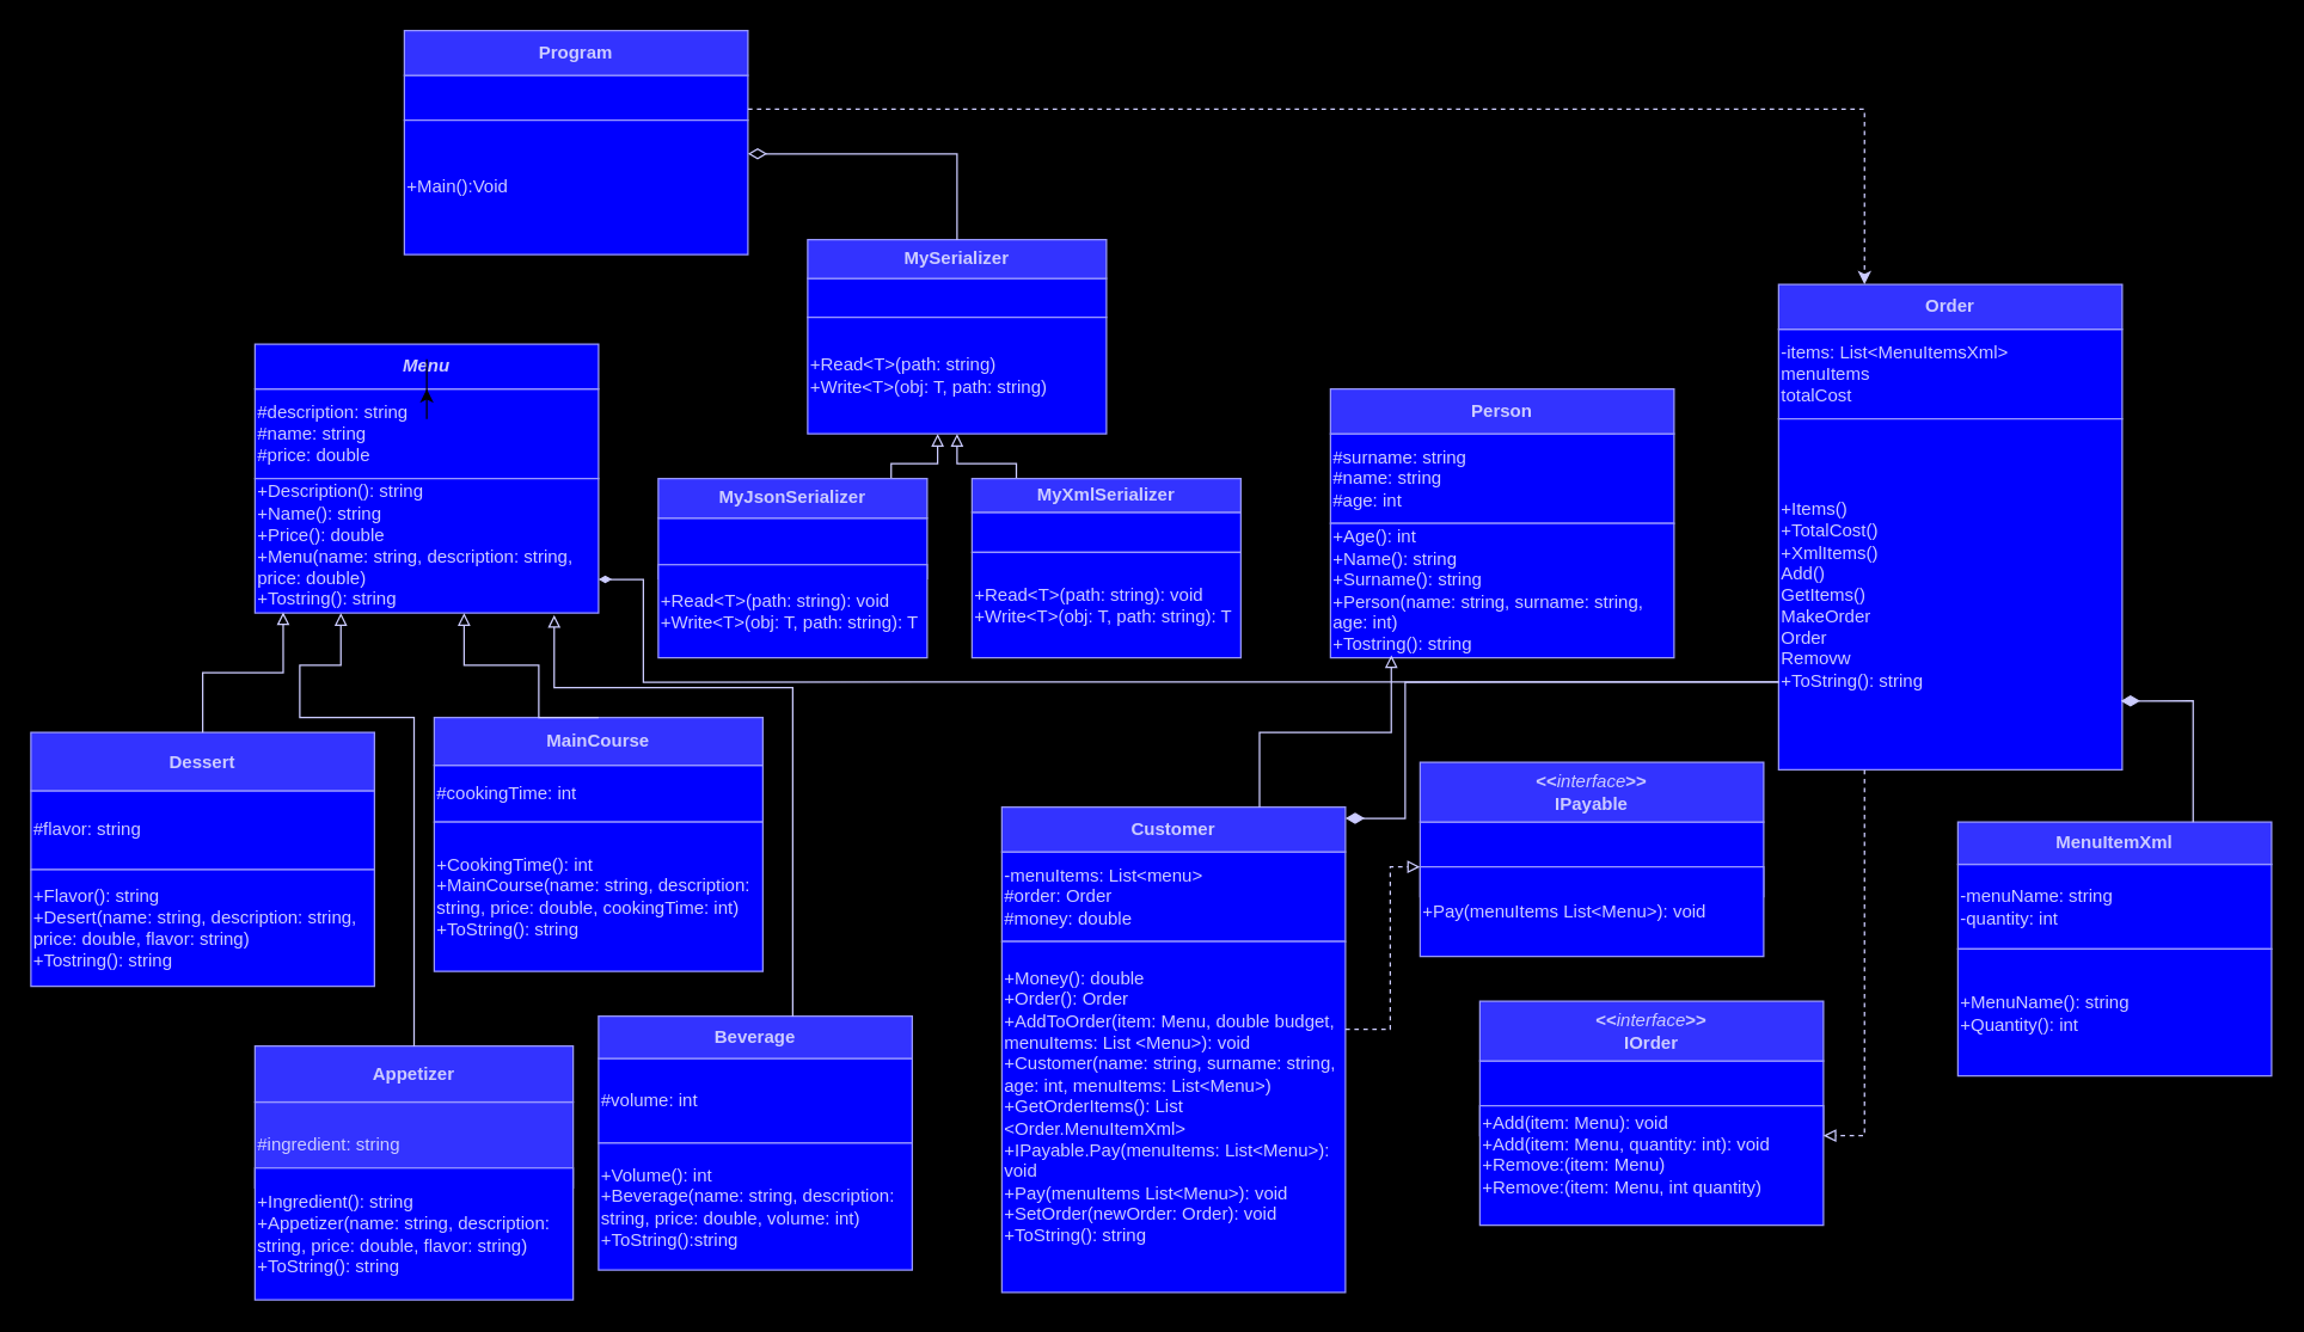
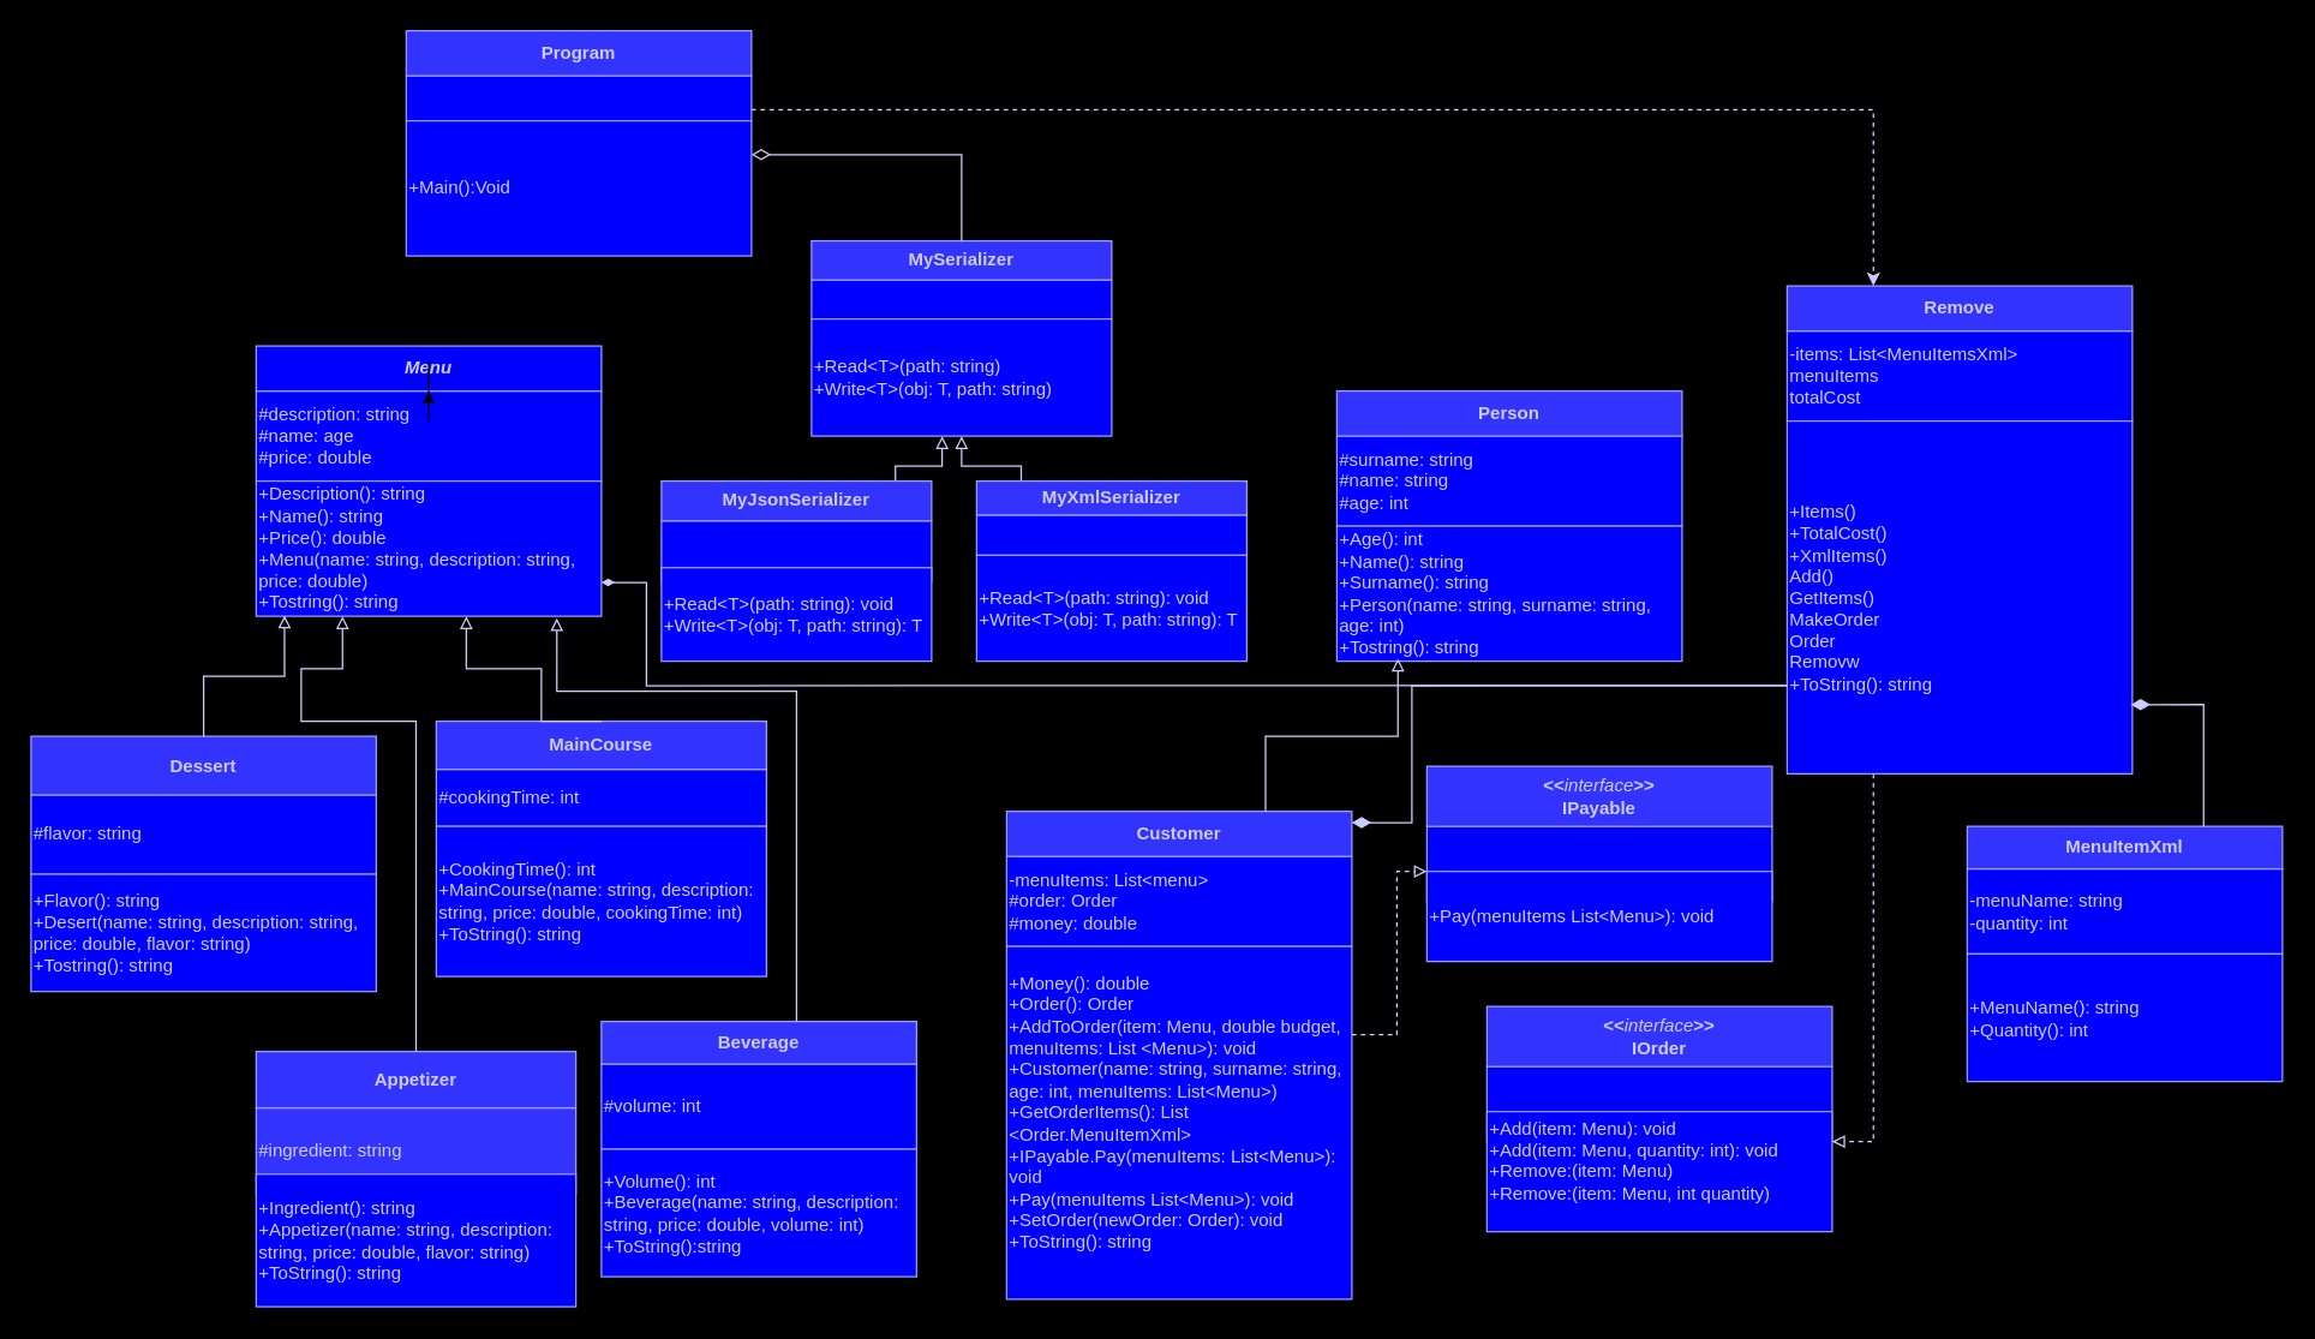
- <mxCell id="62" value="Order" style="rounded=0;whiteSpace=wrap;html=1;fillColor=#3333FF;strokeColor=#9999FF;align=center;fontStyle=1;fontColor=#CCCCFF;container=0;" vertex="1" parent="59"><mxGeometry width="230" height="30" as="geometry" /></mxCell>
+ <mxCell id="62" value="Remove" style="rounded=0;whiteSpace=wrap;html=1;fillColor=#3333FF;strokeColor=#9999FF;align=center;fontStyle=1;fontColor=#CCCCFF;container=0;" vertex="1" parent="59"><mxGeometry width="230" height="30" as="geometry" /></mxCell>
- <mxCell id="3" value="&lt;font&gt;#description: string&lt;/font&gt;&lt;div&gt;&lt;font&gt;#name: string&lt;/font&gt;&lt;/div&gt;&lt;div&gt;&lt;font&gt;#price: double&lt;/font&gt;&lt;/div&gt;" style="rounded=0;whiteSpace=wrap;html=1;fillColor=#0000FF;strokeColor=#9999FF;align=left;fontColor=#CCCCFF;" vertex="1" parent="2"><mxGeometry y="30" width="230" height="60" as="geometry" /></mxCell>
+ <mxCell id="3" value="&lt;font&gt;#description: string&lt;/font&gt;&lt;div&gt;&lt;font&gt;#name: age&lt;/font&gt;&lt;/div&gt;&lt;div&gt;&lt;font&gt;#price: double&lt;/font&gt;&lt;/div&gt;" style="rounded=0;whiteSpace=wrap;html=1;fillColor=#0000FF;strokeColor=#9999FF;align=left;fontColor=#CCCCFF;" vertex="1" parent="2"><mxGeometry y="30" width="230" height="60" as="geometry" /></mxCell>
